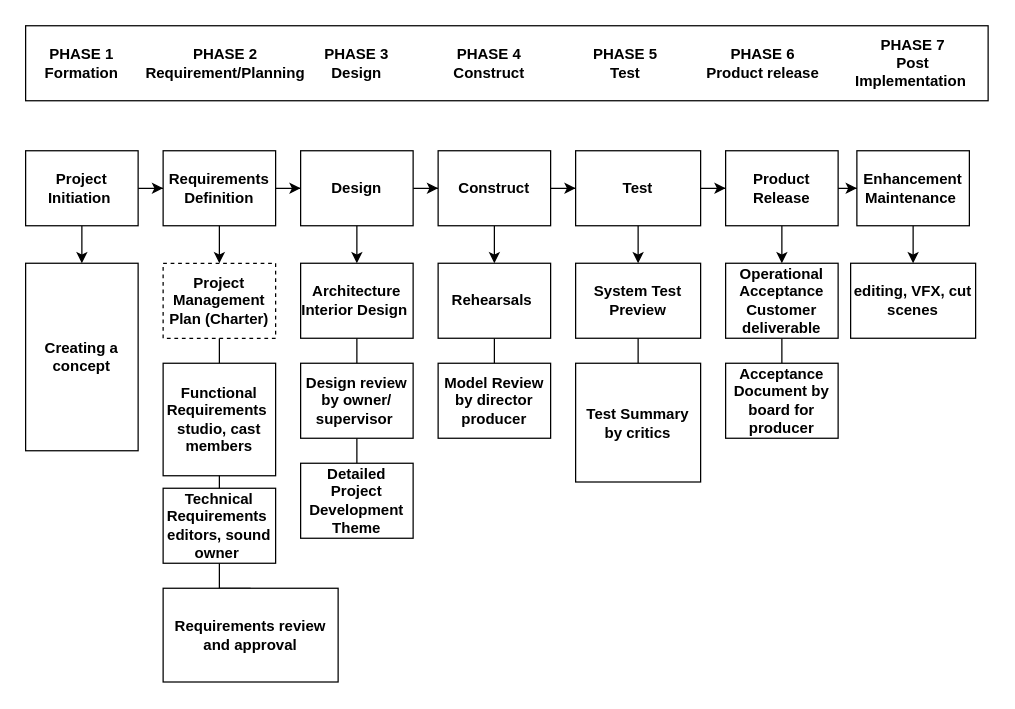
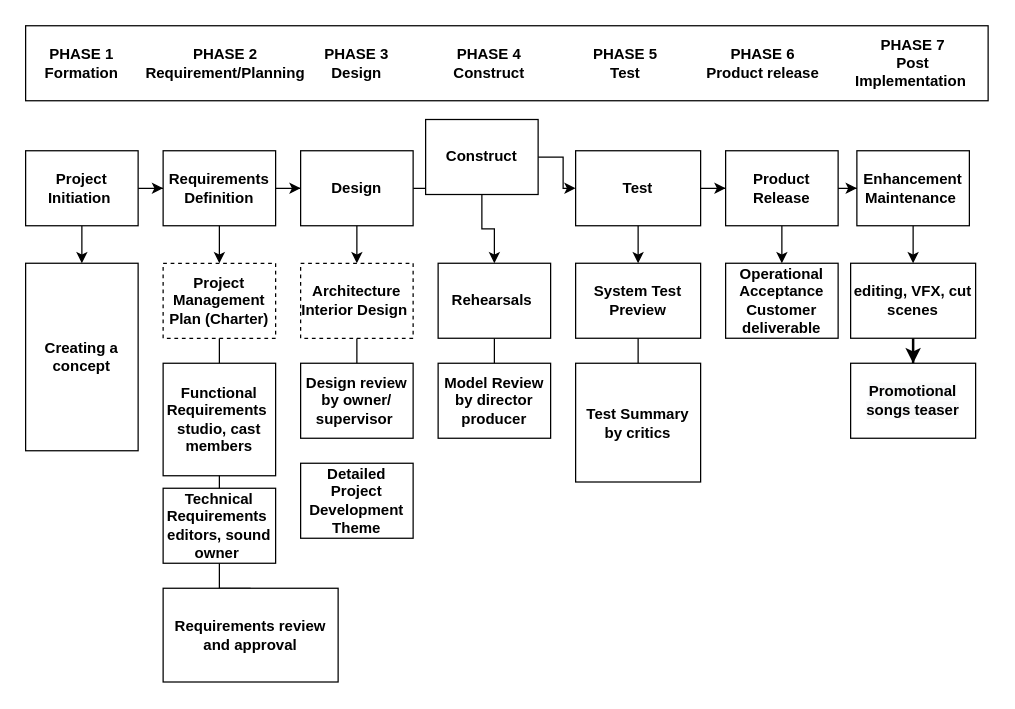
- <mxCell id="21" value="Construct" style="rounded=0;whiteSpace=wrap;html=1;fontStyle=1" parent="1" vertex="1"><mxGeometry x="350" y="120" width="90" height="60" as="geometry" /></mxCell>
+ <mxCell id="21" value="Construct" style="rounded=0;whiteSpace=wrap;html=1;fontStyle=1" parent="1" vertex="1"><mxGeometry x="340" y="95" width="90" height="60" as="geometry" /></mxCell>
- <mxCell id="43" value="Architecture&lt;br&gt;Interior Design&amp;nbsp;" style="rounded=0;whiteSpace=wrap;html=1;fontStyle=1" parent="1" vertex="1"><mxGeometry x="240" y="210" width="90" height="60" as="geometry" /></mxCell>
+ <mxCell id="43" value="Architecture&lt;br&gt;Interior Design&amp;nbsp;" style="rounded=0;whiteSpace=wrap;html=1;fontStyle=1;dashed=1;" parent="1" vertex="1"><mxGeometry x="240" y="210" width="90" height="60" as="geometry" /></mxCell>
- <mxCell id="33" value="" style="edgeStyle=orthogonalEdgeStyle;rounded=0;orthogonalLoop=1;jettySize=auto;html=1;endArrow=none;endFill=0;fontStyle=1" parent="1" source="34" target="35" edge="1"><mxGeometry relative="1" as="geometry" /></mxCell>
+ <mxCell id="31" value="" style="edgeStyle=orthogonalEdgeStyle;rounded=0;orthogonalLoop=1;jettySize=auto;html=1;fontSize=14;startArrow=none;startFill=0;endArrow=classic;endFill=1;strokeWidth=2;" parent="1" source="32" target="54" edge="1"><mxGeometry relative="1" as="geometry" /></mxCell>
- <mxCell id="35" value="Acceptance Document by board for producer" style="rounded=0;whiteSpace=wrap;html=1;fontStyle=1" parent="1" vertex="1"><mxGeometry x="580" y="290" width="90" height="60" as="geometry" /></mxCell>
+ <mxCell id="54" value="&#10;&#10;&lt;span style=&quot;color: rgb(0, 0, 0); font-family: helvetica; font-size: 12px; font-style: normal; font-weight: 700; letter-spacing: normal; text-align: center; text-indent: 0px; text-transform: none; word-spacing: 0px; background-color: rgb(248, 249, 250); display: inline; float: none;&quot;&gt;Promotional songs teaser&lt;/span&gt;&#10;&#10;" style="rounded=0;whiteSpace=wrap;html=1;fontStyle=1" parent="1" vertex="1"><mxGeometry x="680" y="290" width="100" height="60" as="geometry" /></mxCell>
- <mxCell id="44" value="" style="edgeStyle=orthogonalEdgeStyle;rounded=0;orthogonalLoop=1;jettySize=auto;html=1;endArrow=none;endFill=0;fontStyle=1" parent="1" source="45" target="46" edge="1"><mxGeometry relative="1" as="geometry" /></mxCell>
